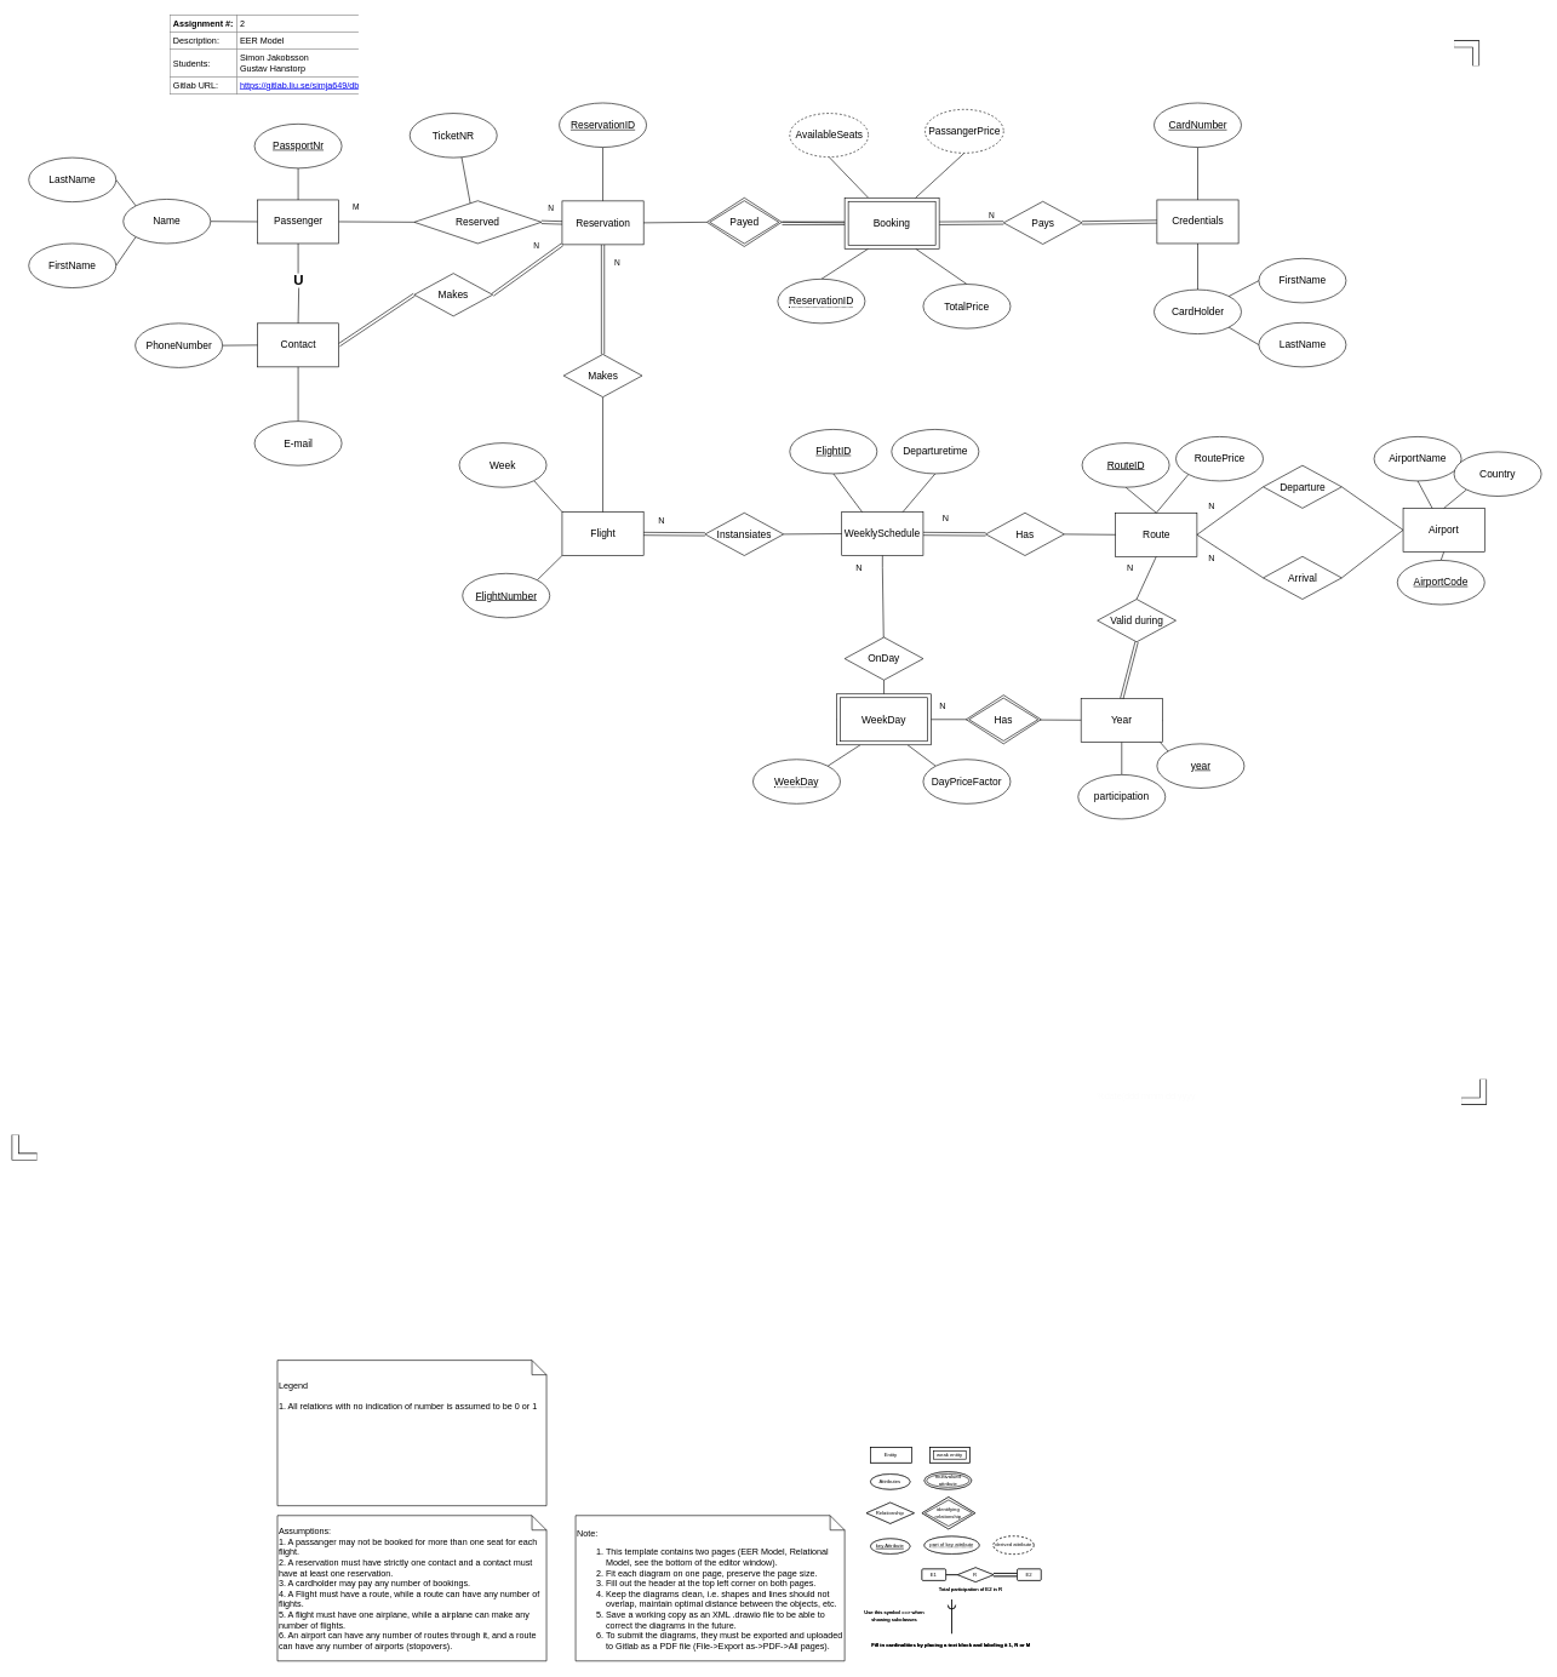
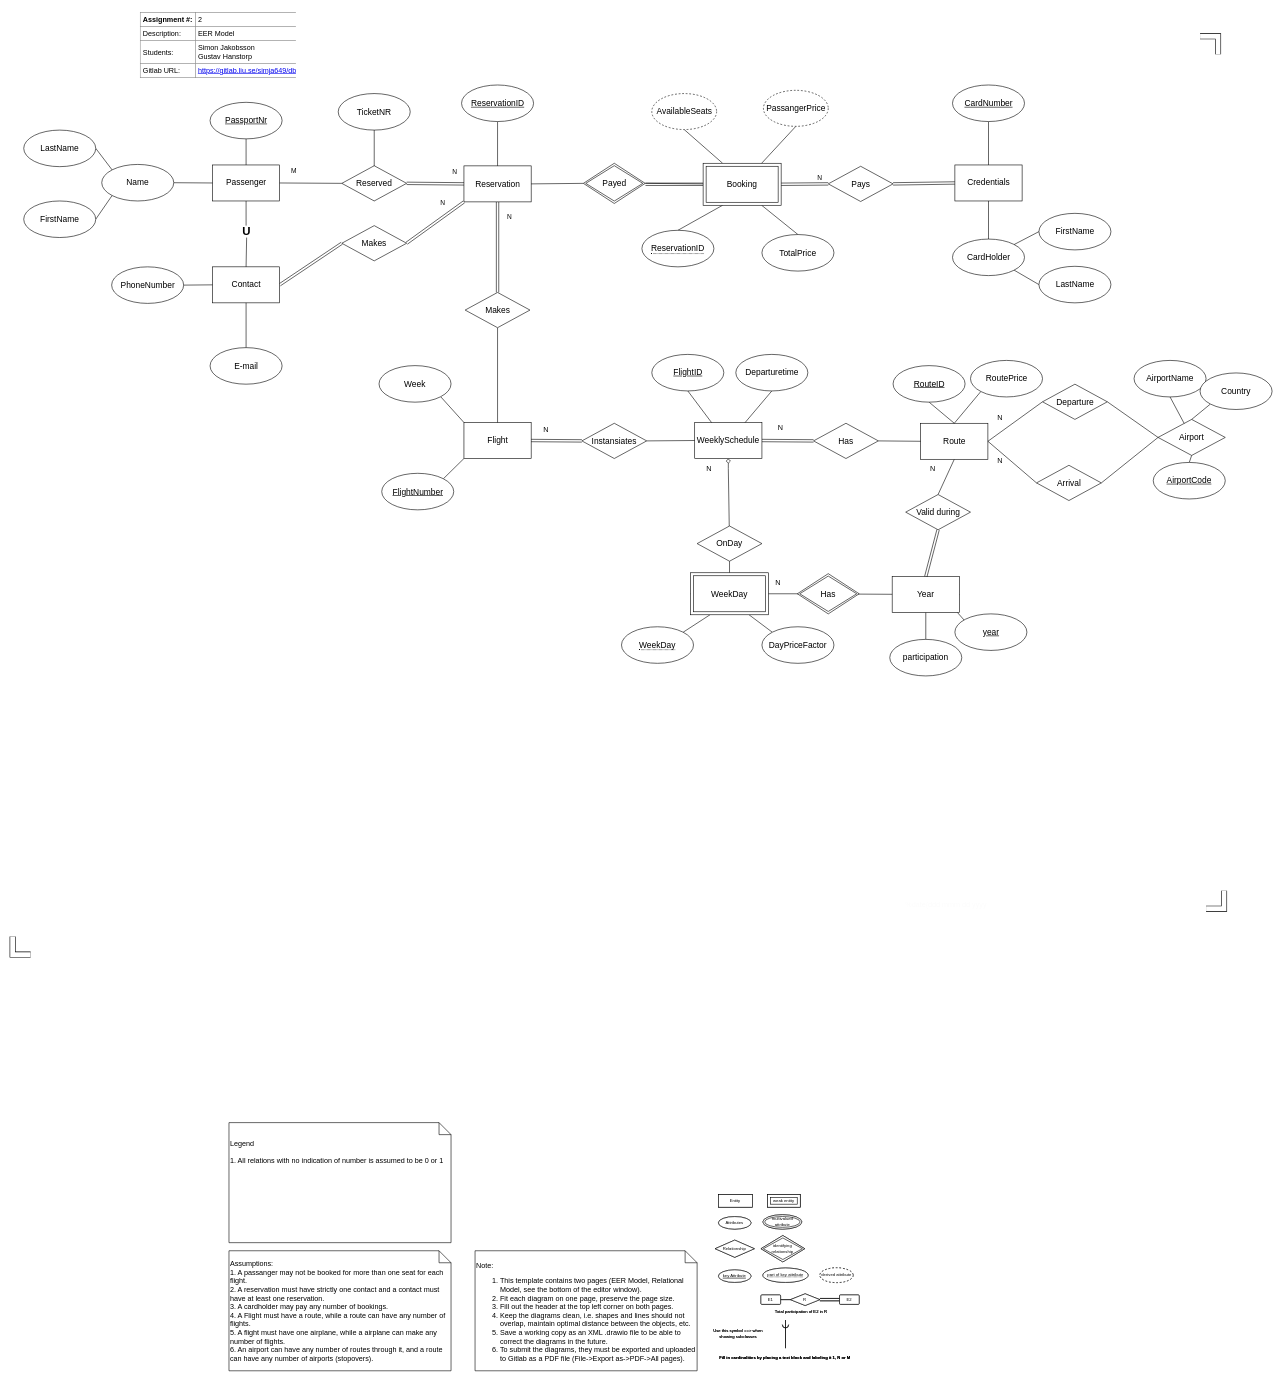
- <mxCell id="154" value="&lt;font style=&quot;font-size: 14px&quot;&gt;Reserved&lt;/font&gt;" style="shape=rhombus;perimeter=rhombusPerimeter;whiteSpace=wrap;html=1;align=center;shadow=0;gradientColor=none;fontSize=7;" parent="1" vertex="1"><mxGeometry x="569" y="275.64" width="175" height="58.72" as="geometry" /></mxCell>
+ <mxCell id="154" value="&lt;font style=&quot;font-size: 14px&quot;&gt;Reserved&lt;/font&gt;" style="shape=rhombus;perimeter=rhombusPerimeter;whiteSpace=wrap;html=1;align=center;shadow=0;gradientColor=none;fontSize=7;" parent="1" vertex="1"><mxGeometry x="569" y="275.64" width="108" height="58.72" as="geometry" /></mxCell>
- <mxCell id="159" value="&lt;font style=&quot;font-size: 14px&quot;&gt;Booking&lt;/font&gt;" style="shape=ext;margin=3;double=1;whiteSpace=wrap;html=1;align=center;shadow=0;gradientColor=none;fontSize=7;" parent="1" vertex="1"><mxGeometry x="1161" y="271.53" width="130" height="70" as="geometry" /></mxCell>
+ <mxCell id="159" value="&lt;font style=&quot;font-size: 14px&quot;&gt;Booking&lt;/font&gt;" style="shape=ext;margin=3;double=1;whiteSpace=wrap;html=1;align=center;shadow=0;gradientColor=none;fontSize=7;" parent="1" vertex="1"><mxGeometry x="1171" y="271.53" width="130" height="70" as="geometry" /></mxCell>
- <mxCell id="101" value="&lt;font style=&quot;font-size: 14px&quot;&gt;Airport&lt;/font&gt;" style="whiteSpace=wrap;html=1;align=center;strokeColor=#000000;fillColor=#ffffff;fontSize=7;fontColor=#000000;" parent="1" vertex="1"><mxGeometry x="1929" y="698.33" width="112" height="60" as="geometry" /></mxCell>
+ <mxCell id="101" value="&lt;font style=&quot;font-size: 14px&quot;&gt;Airport&lt;/font&gt;" style="rhombus;whiteSpace=wrap;html=1;align=center;strokeColor=#000000;fillColor=#ffffff;fontSize=7;fontColor=#000000;" parent="1" vertex="1"><mxGeometry x="1929" y="698.33" width="112" height="60" as="geometry" /></mxCell>
- <mxCell id="117" style="edgeStyle=none;rounded=0;orthogonalLoop=1;jettySize=auto;html=1;endArrow=none;endFill=0;entryX=0.5;entryY=1;entryDx=0;entryDy=0;" parent="1" source="119" target="38" edge="1"><mxGeometry relative="1" as="geometry"><mxPoint x="1405" y="869" as="targetPoint" /><Array as="points"><mxPoint x="1213" y="780" /></Array></mxGeometry></mxCell>
+ <mxCell id="117" style="edgeStyle=none;rounded=0;orthogonalLoop=1;jettySize=auto;html=1;endArrow=diamond;endFill=0;entryX=0.5;entryY=1;entryDx=0;entryDy=0;" parent="1" source="119" target="38" edge="1"><mxGeometry relative="1" as="geometry"><mxPoint x="1405" y="869" as="targetPoint" /><Array as="points"><mxPoint x="1213" y="780" /></Array></mxGeometry></mxCell>
- <mxCell id="115" value="&lt;font style=&quot;font-size: 14px&quot;&gt;Arrival&lt;/font&gt;" style="shape=rhombus;perimeter=rhombusPerimeter;whiteSpace=wrap;html=1;align=center;shadow=0;gradientColor=none;fontSize=7;" parent="1" vertex="1"><mxGeometry x="1736.5" y="764.76" width="108" height="58.72" as="geometry" /></mxCell>
+ <mxCell id="115" value="&lt;font style=&quot;font-size: 14px&quot;&gt;Arrival&lt;/font&gt;" style="shape=rhombus;perimeter=rhombusPerimeter;whiteSpace=wrap;html=1;align=center;shadow=0;gradientColor=none;fontSize=7;" parent="1" vertex="1"><mxGeometry x="1726.5" y="774.76" width="108" height="58.72" as="geometry" /></mxCell>
